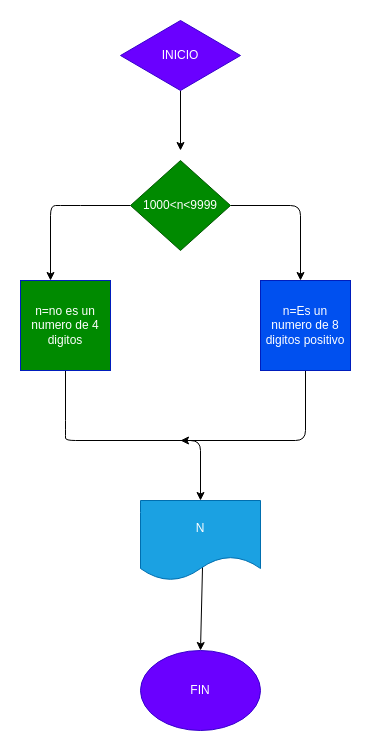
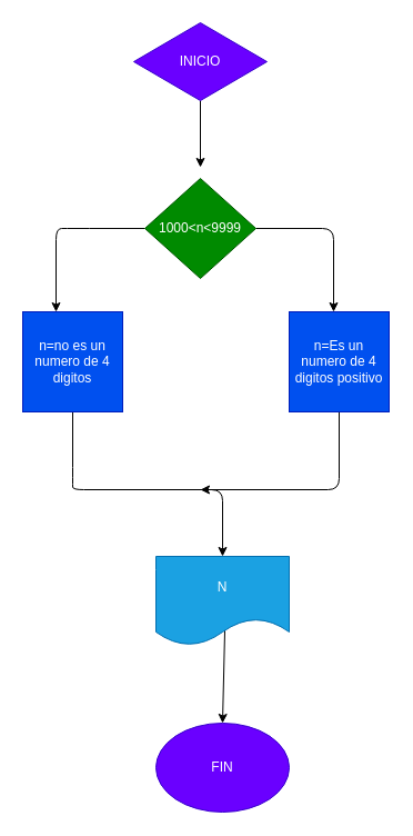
- <mxCell id="10" value="n=no es un numero de 4 digitos" style="whiteSpace=wrap;html=1;aspect=fixed;fillColor=#008a00;fontColor=#ffffff;strokeColor=#001DBC;" parent="1" vertex="1"><mxGeometry x="20" y="280" width="90" height="90" as="geometry" /></mxCell>
+ <mxCell id="10" value="n=no es un numero de 4 digitos" style="whiteSpace=wrap;html=1;aspect=fixed;fillColor=#0050ef;fontColor=#ffffff;strokeColor=#001DBC;" parent="1" vertex="1"><mxGeometry x="20" y="280" width="90" height="90" as="geometry" /></mxCell>
- <mxCell id="8" value="n=Es un numero de 8 digitos positivo" style="whiteSpace=wrap;html=1;aspect=fixed;fillColor=#0050ef;fontColor=#ffffff;strokeColor=#001DBC;" parent="1" vertex="1"><mxGeometry x="260" y="280" width="90" height="90" as="geometry" /></mxCell>
+ <mxCell id="8" value="n=Es un numero de 4 digitos positivo" style="whiteSpace=wrap;html=1;aspect=fixed;fillColor=#0050ef;fontColor=#ffffff;strokeColor=#001DBC;" parent="1" vertex="1"><mxGeometry x="260" y="280" width="90" height="90" as="geometry" /></mxCell>
